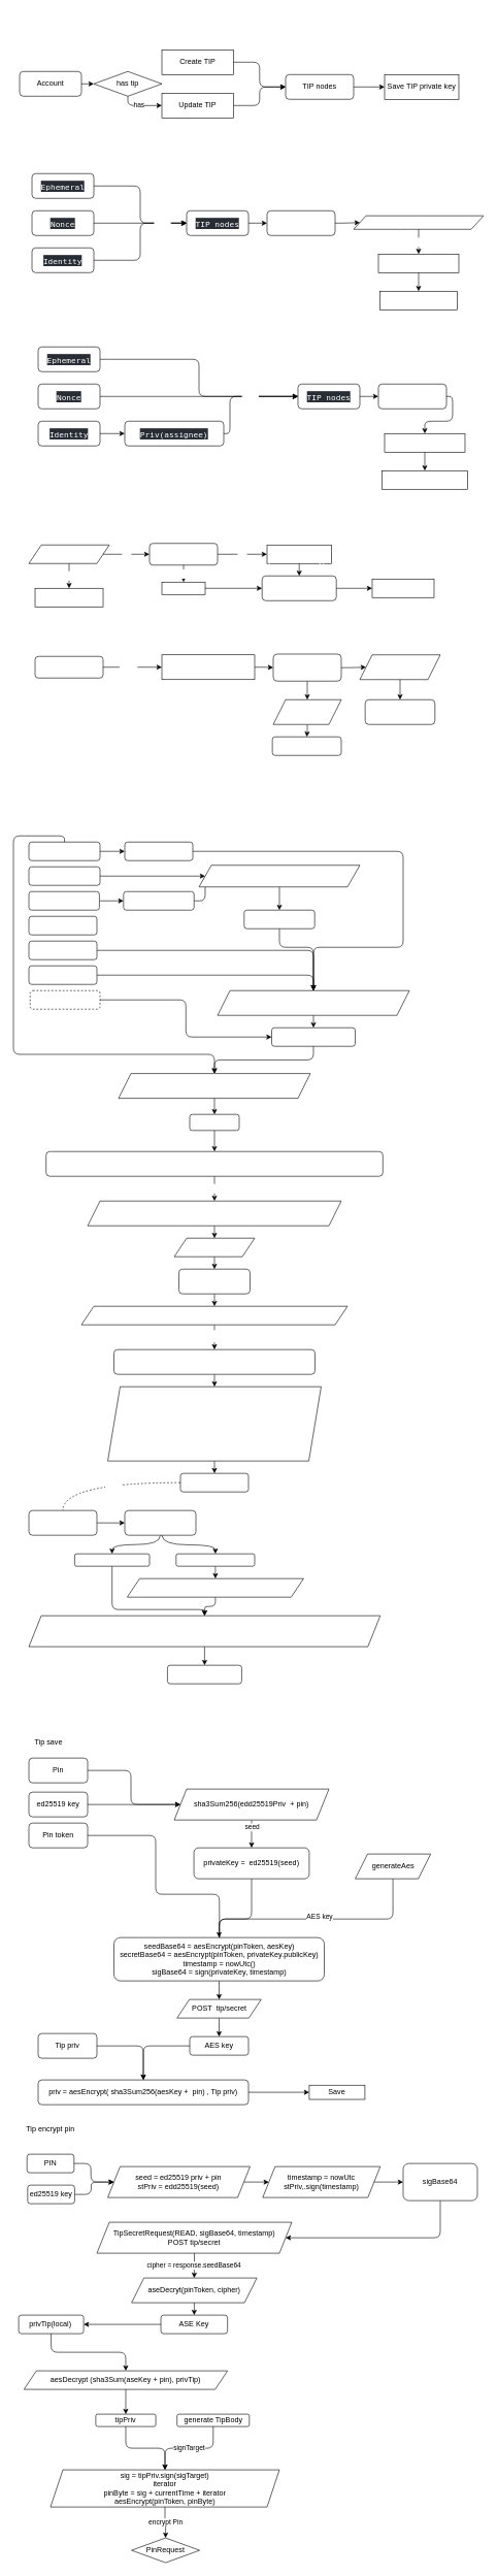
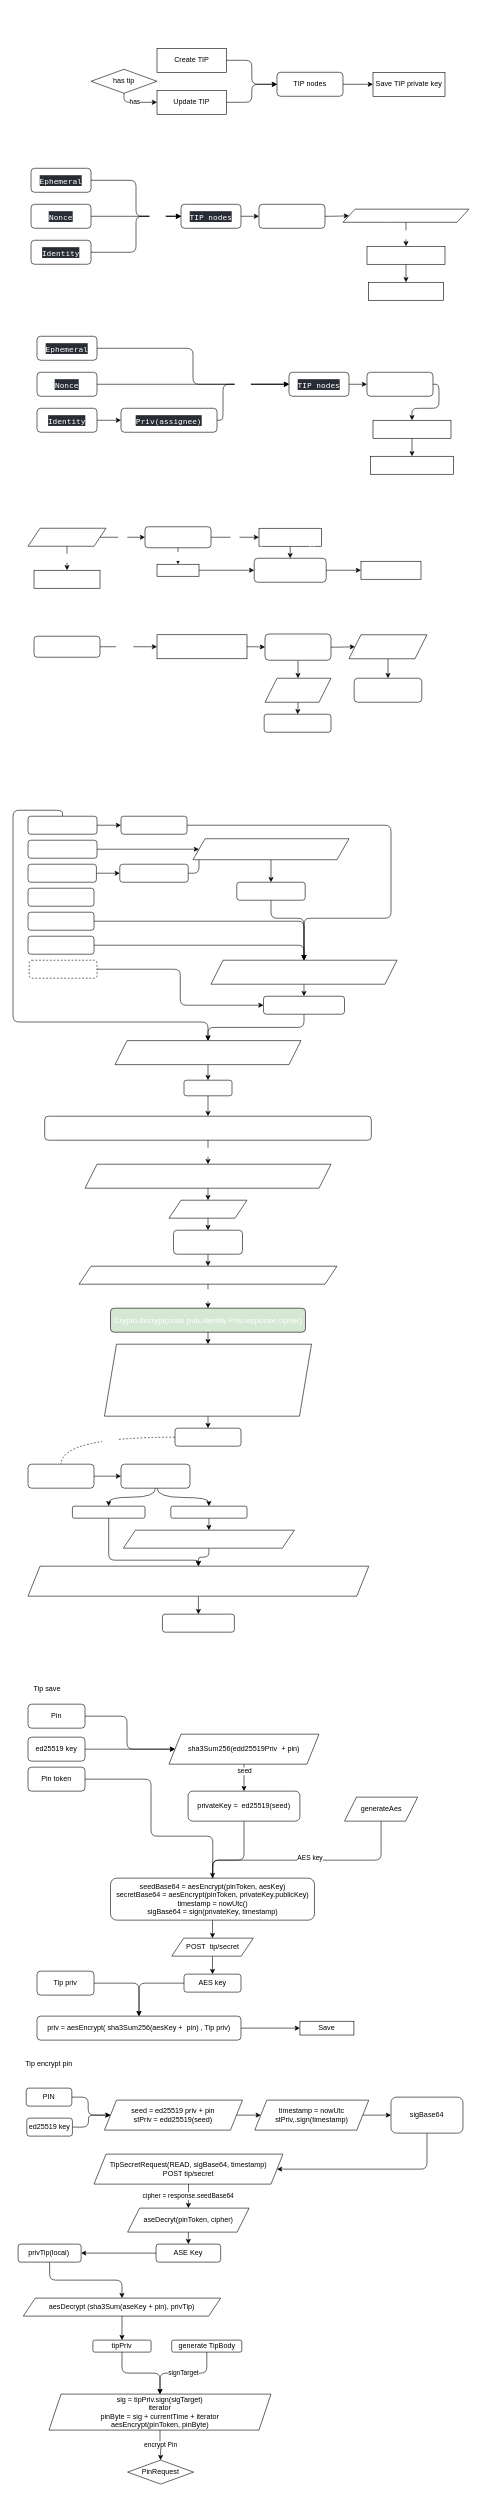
- <mxCell id="20" value="Account" style="rounded=1;whiteSpace=wrap;html=1;" parent="17" vertex="1"><mxGeometry y="35" width="100" height="40" as="geometry" /></mxCell>
- <mxCell id="19" style="edgeStyle=orthogonalEdgeStyle;html=1;entryX=0;entryY=0.5;entryDx=0;entryDy=0;" parent="17" source="20" target="18" edge="1"><mxGeometry relative="1" as="geometry" /></mxCell>
- <mxCell id="128" value="Crypto.decrypt(node pub,identity Priv,response.cipher)" style="rounded=1;whiteSpace=wrap;html=1;fontSize=13;fontColor=#FFFFFF;" parent="1" vertex="1"><mxGeometry x="183.5" y="2180" width="325" height="40" as="geometry" /></mxCell>
+ <mxCell id="128" value="Crypto.decrypt(node pub,identity Priv,response.cipher)" style="rounded=1;whiteSpace=wrap;html=1;fontSize=13;fontColor=#FFFFFF;fillColor=#d5e8d4;" parent="1" vertex="1"><mxGeometry x="183.5" y="2180" width="325" height="40" as="geometry" /></mxCell>
